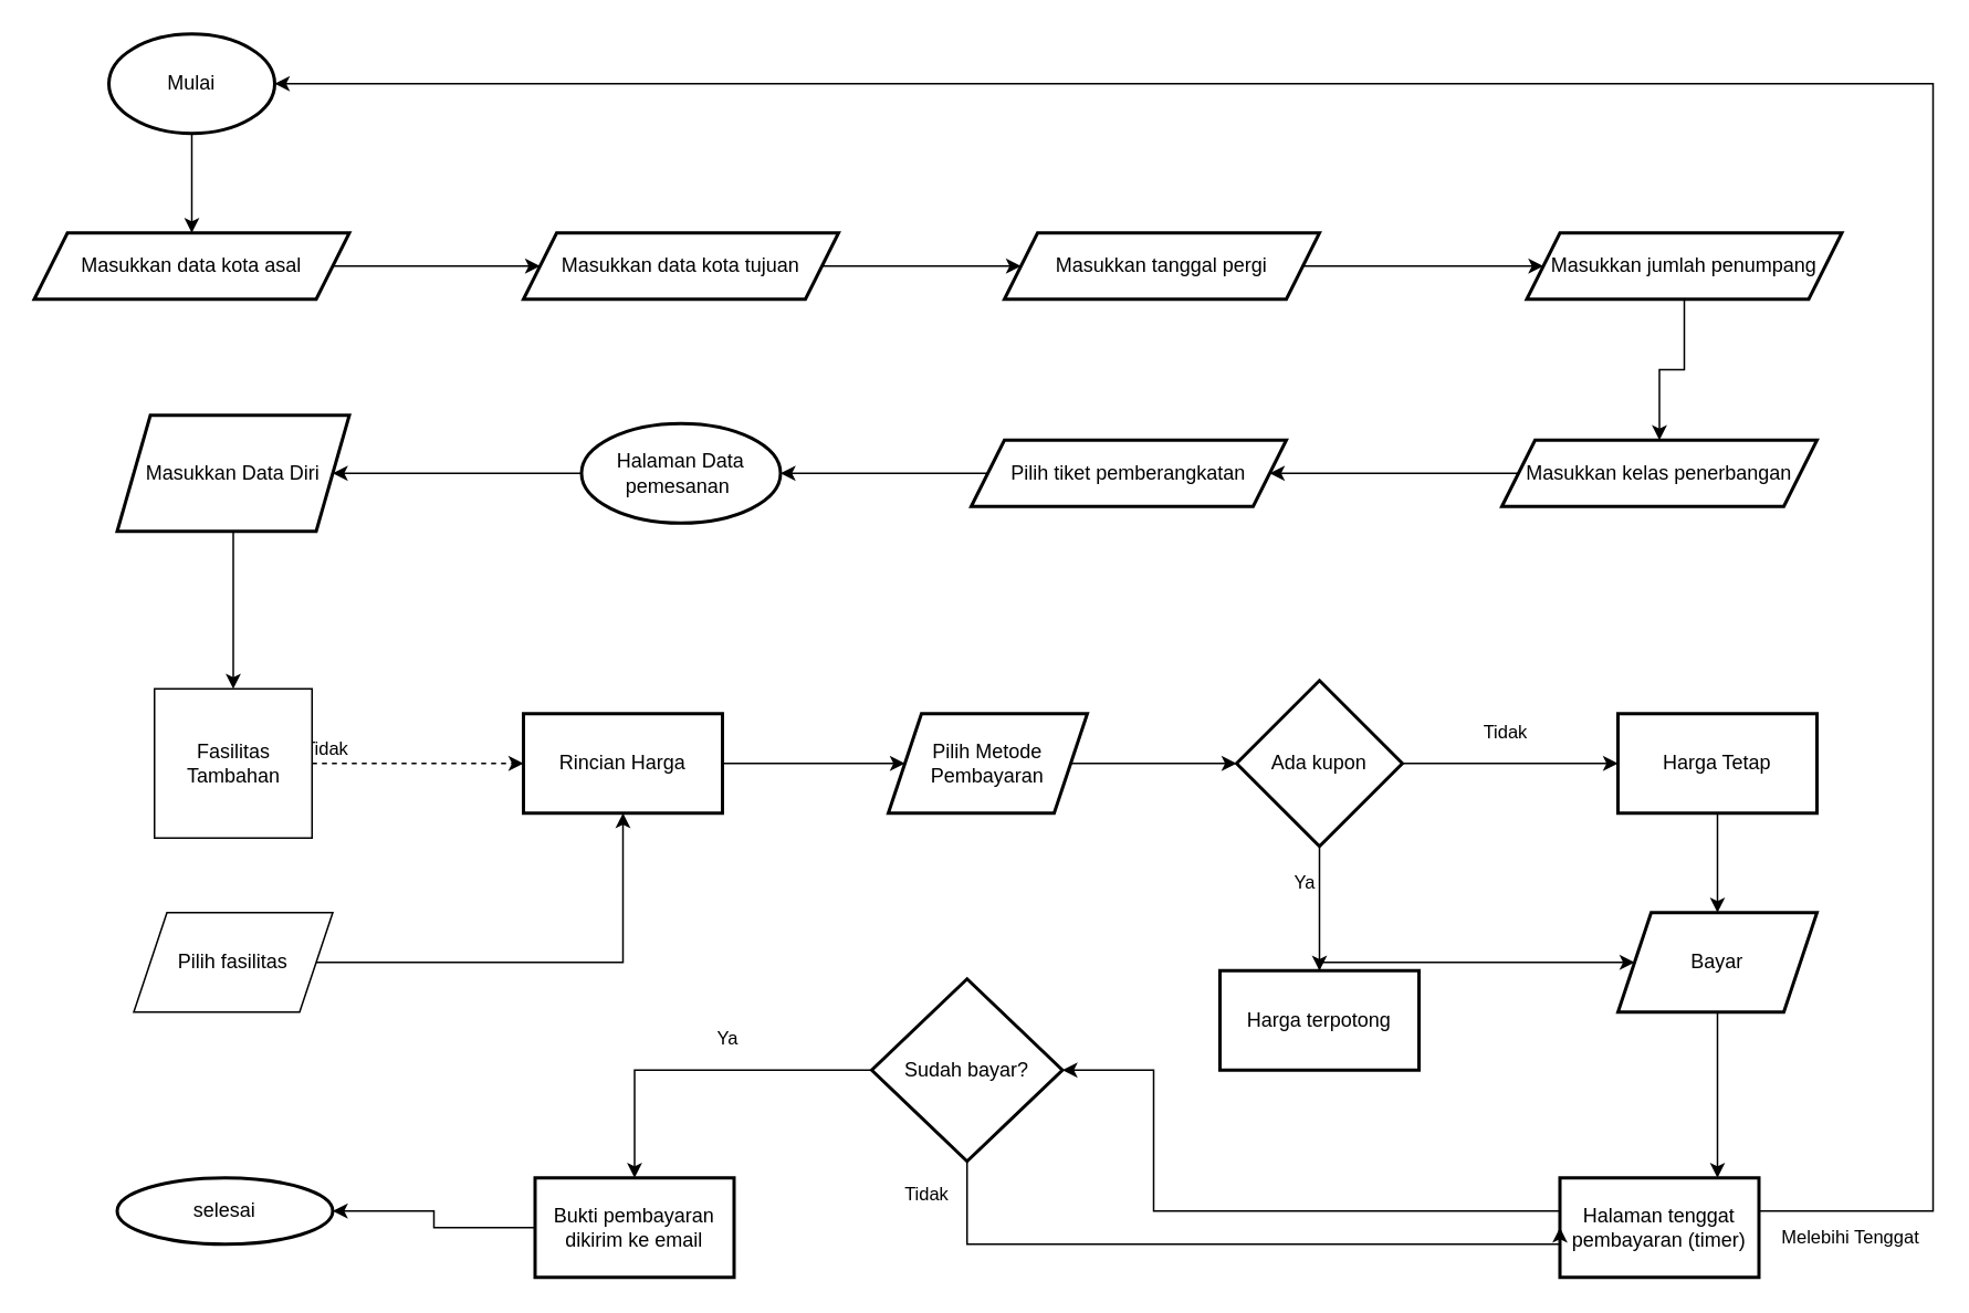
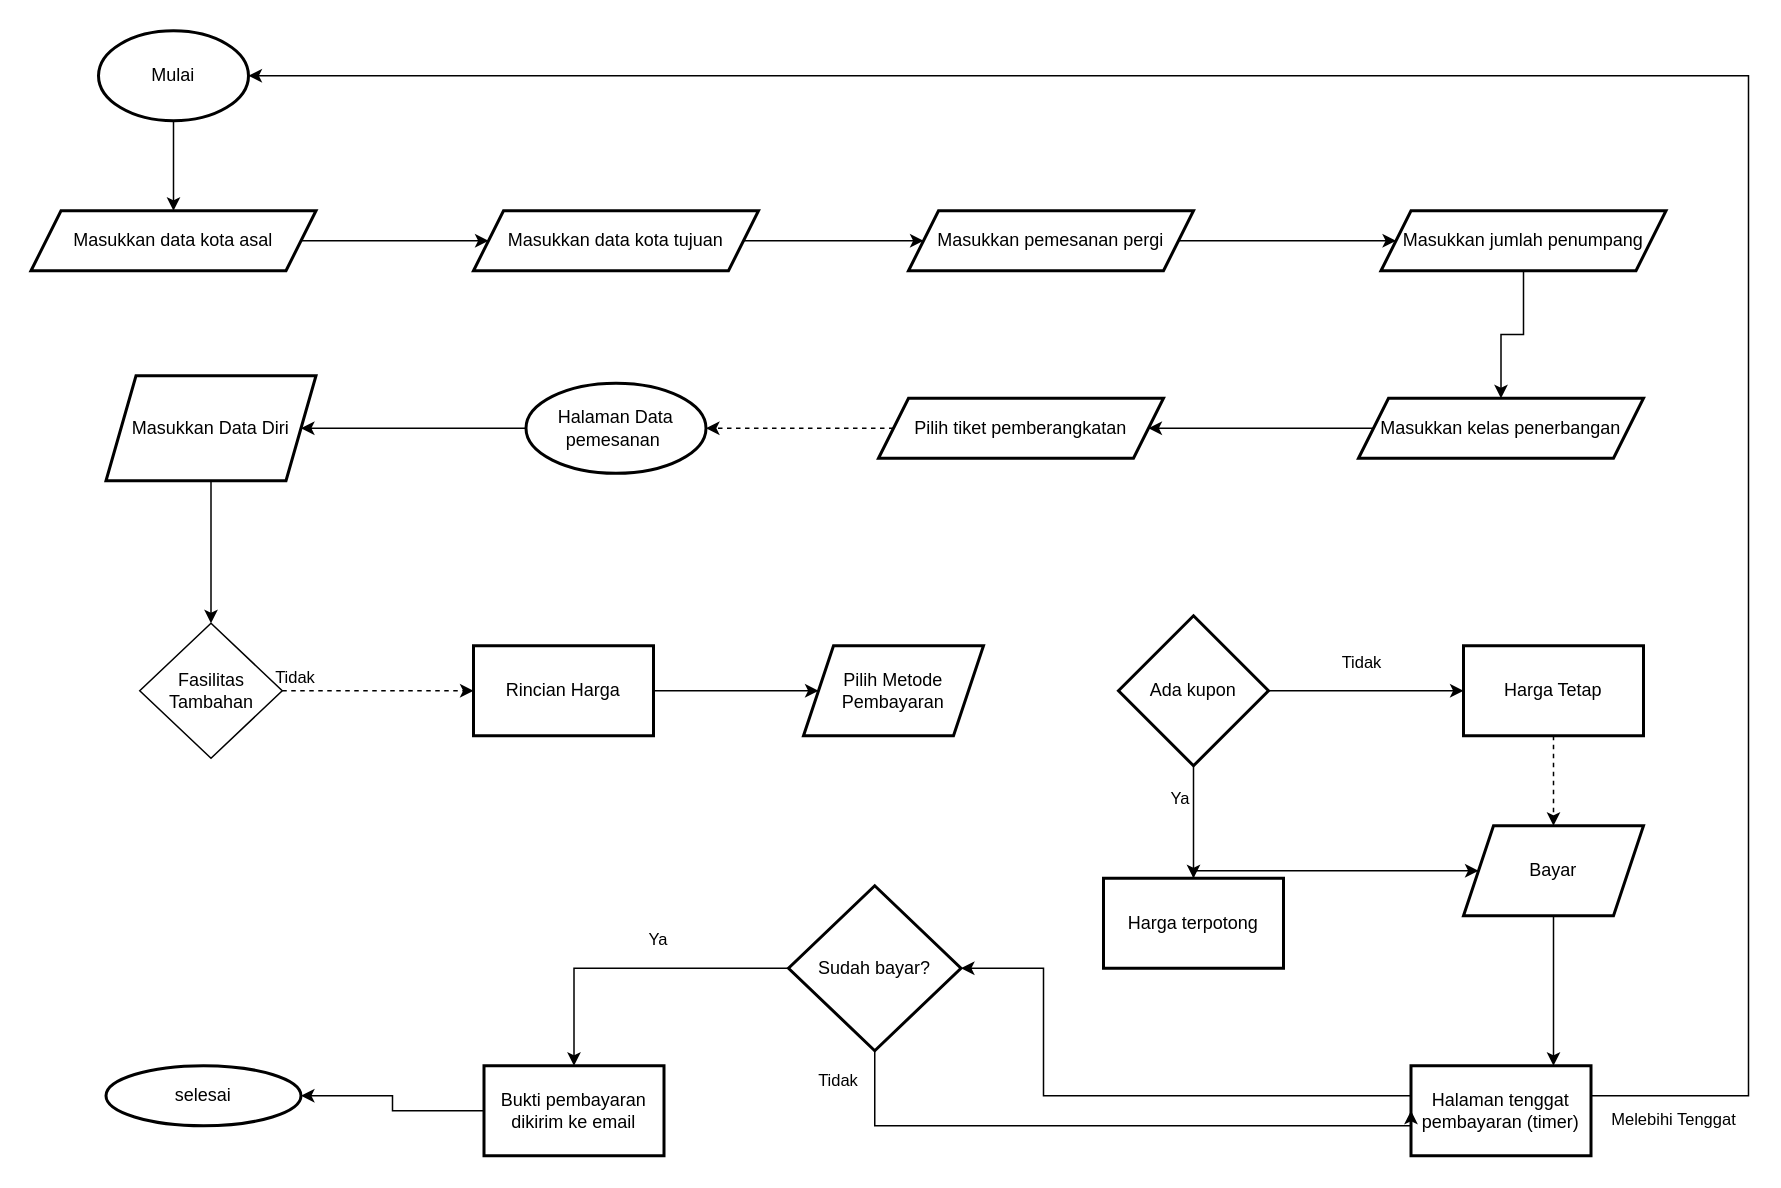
- <mxCell id="9" value="Masukkan tanggal pergi" style="shape=parallelogram;perimeter=parallelogramPerimeter;whiteSpace=wrap;html=1;fixedSize=1;strokeWidth=2;labelBackgroundColor=none;rounded=0;" vertex="1" parent="1"><mxGeometry x="605" y="140" width="190" height="40" as="geometry" /></mxCell>
+ <mxCell id="9" value="Masukkan pemesanan pergi" style="shape=parallelogram;perimeter=parallelogramPerimeter;whiteSpace=wrap;html=1;fixedSize=1;strokeWidth=2;labelBackgroundColor=none;rounded=0;" vertex="1" parent="1"><mxGeometry x="605" y="140" width="190" height="40" as="geometry" /></mxCell>
- <mxCell id="14" value="" style="edgeStyle=orthogonalEdgeStyle;rounded=0;orthogonalLoop=1;jettySize=auto;html=1;labelBackgroundColor=none;fontColor=default;" edge="1" parent="1" source="15" target="17"><mxGeometry relative="1" as="geometry" /></mxCell>
+ <mxCell id="14" value="" style="edgeStyle=orthogonalEdgeStyle;rounded=0;orthogonalLoop=1;jettySize=auto;html=1;labelBackgroundColor=none;fontColor=default;dashed=1;" edge="1" parent="1" source="15" target="17"><mxGeometry relative="1" as="geometry" /></mxCell>
- <mxCell id="49" value="Fasilitas Tambahan" style="whiteSpace=wrap;html=1;labelBackgroundColor=none;rounded=0;" vertex="1" parent="1"><mxGeometry x="92.5" y="415" width="95" height="90" as="geometry" /></mxCell>
+ <mxCell id="49" value="Fasilitas Tambahan" style="rhombus;whiteSpace=wrap;html=1;labelBackgroundColor=none;" vertex="1" parent="1"><mxGeometry x="92.5" y="415" width="95" height="90" as="geometry" /></mxCell>
- <mxCell id="22" style="edgeStyle=orthogonalEdgeStyle;rounded=0;orthogonalLoop=1;jettySize=auto;html=1;labelBackgroundColor=none;fontColor=default;" edge="1" parent="1" source="23" target="28"><mxGeometry relative="1" as="geometry" /></mxCell>
- <mxCell id="31" style="edgeStyle=orthogonalEdgeStyle;rounded=0;orthogonalLoop=1;jettySize=auto;html=1;labelBackgroundColor=none;fontColor=default;" edge="1" parent="1" source="32" target="34"><mxGeometry relative="1" as="geometry" /></mxCell>
+ <mxCell id="31" style="edgeStyle=orthogonalEdgeStyle;rounded=0;orthogonalLoop=1;jettySize=auto;html=1;labelBackgroundColor=none;fontColor=default;dashed=1;" edge="1" parent="1" source="32" target="34"><mxGeometry relative="1" as="geometry" /></mxCell>
- <mxCell id="51" value="Pilih fasilitas" style="shape=parallelogram;perimeter=parallelogramPerimeter;whiteSpace=wrap;html=1;fixedSize=1;labelBackgroundColor=none;" vertex="1" parent="1"><mxGeometry x="80" y="550" width="120" height="60" as="geometry" /></mxCell>
- <mxCell id="50" style="edgeStyle=orthogonalEdgeStyle;rounded=0;orthogonalLoop=1;jettySize=auto;html=1;entryX=0.5;entryY=1;entryDx=0;entryDy=0;labelBackgroundColor=none;fontColor=default;" edge="1" parent="1" source="51" target="21"><mxGeometry relative="1" as="geometry" /></mxCell>
